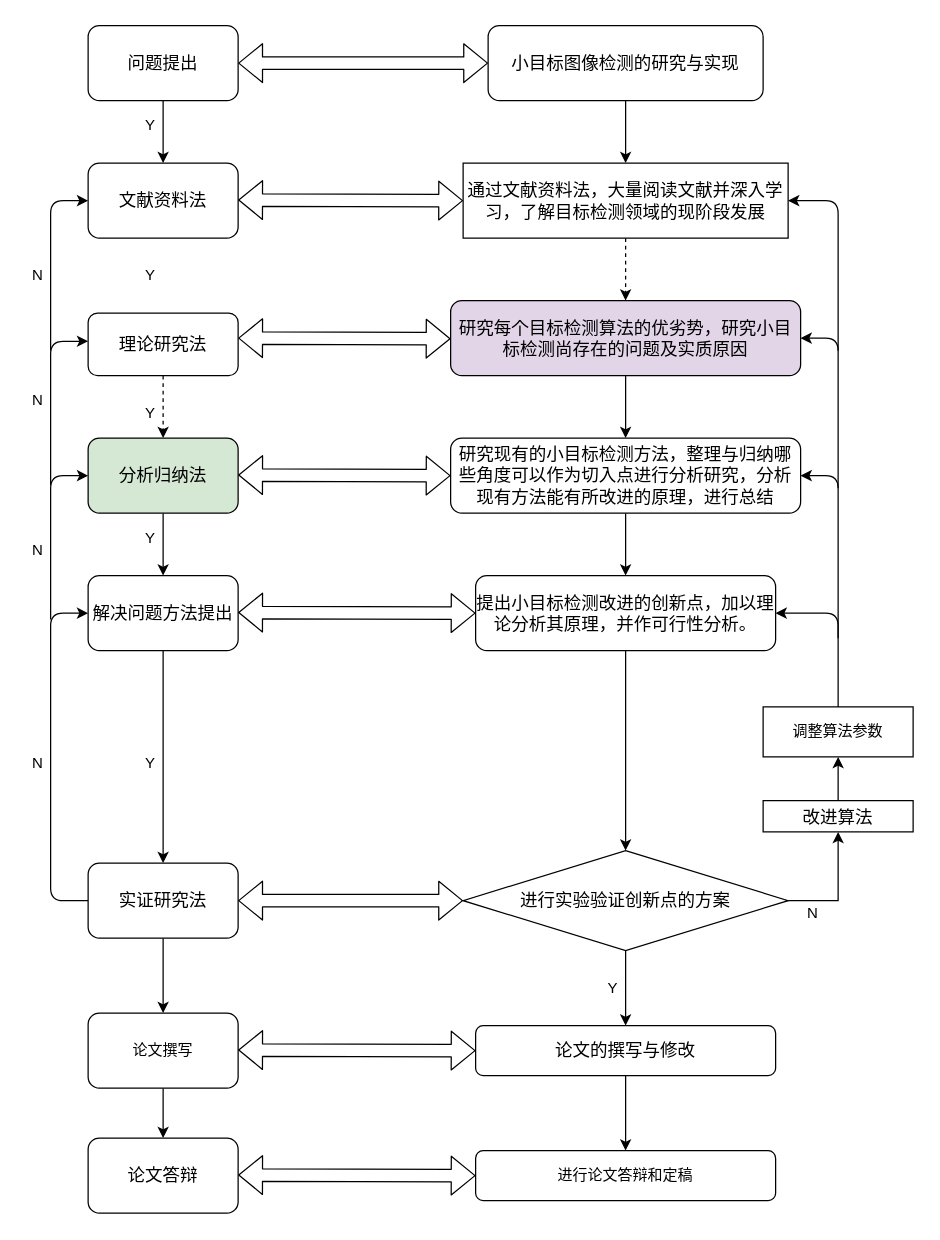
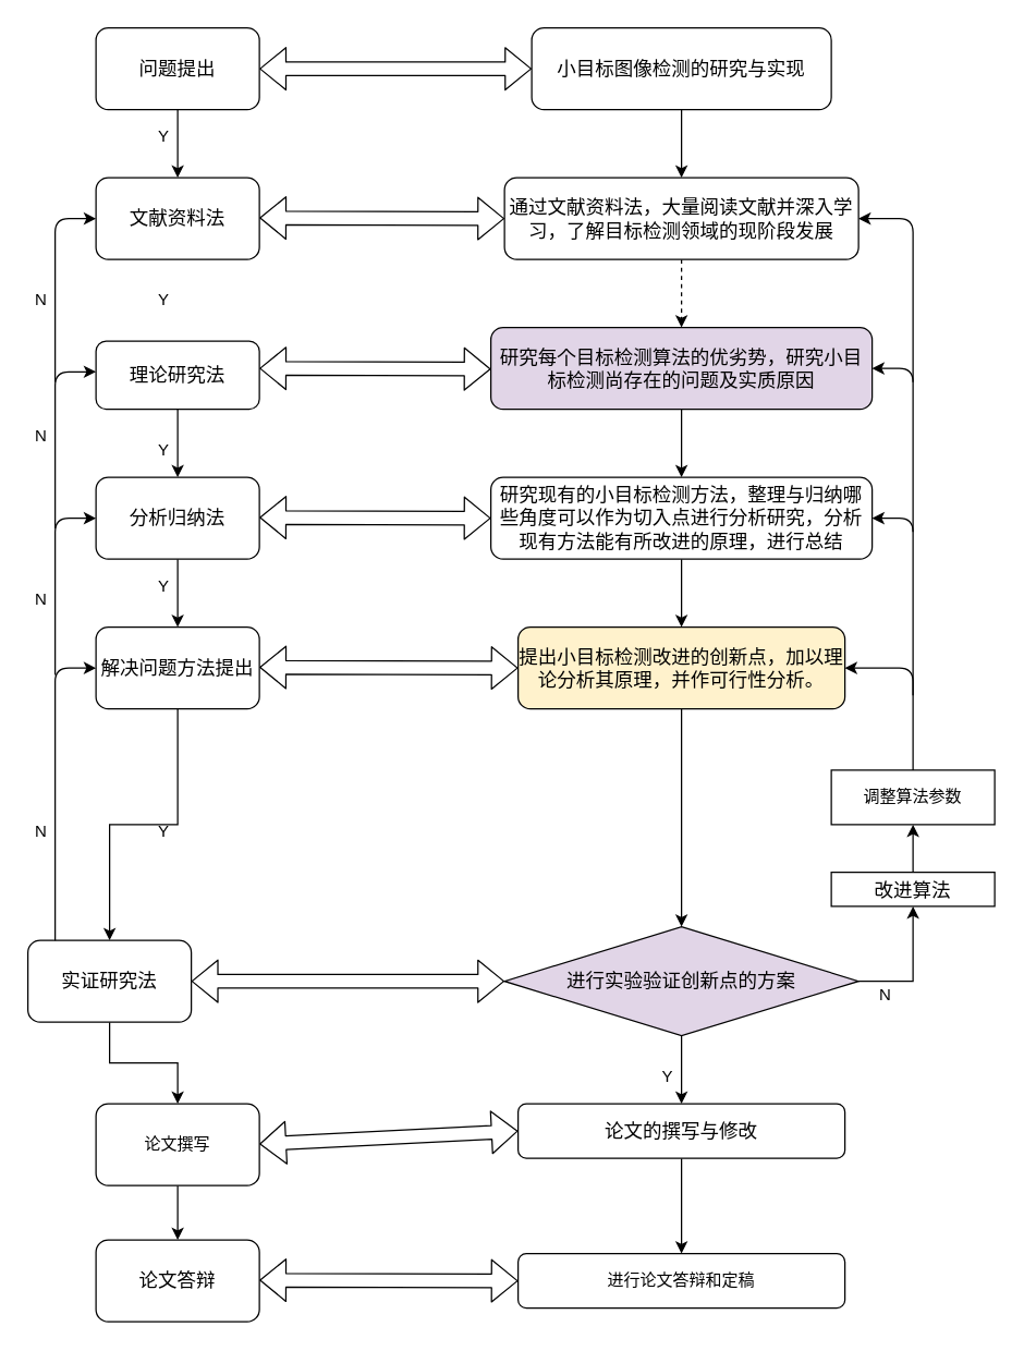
- <mxCell id="20" value="&lt;font style=&quot;font-size: 14px&quot;&gt;通过文献资料法，大量阅读文献并深入学习，了解目标检测领域的现阶段发展&lt;/font&gt;" style="whiteSpace=wrap;html=1;rounded=0;" vertex="1" parent="1"><mxGeometry x="370" y="130" width="260" height="60" as="geometry" /></mxCell>
+ <mxCell id="20" value="&lt;font style=&quot;font-size: 14px&quot;&gt;通过文献资料法，大量阅读文献并深入学习，了解目标检测领域的现阶段发展&lt;/font&gt;" style="whiteSpace=wrap;html=1;rounded=1;" vertex="1" parent="1"><mxGeometry x="370" y="130" width="260" height="60" as="geometry" /></mxCell>
- <mxCell id="5" value="" style="edgeStyle=orthogonalEdgeStyle;rounded=0;orthogonalLoop=1;jettySize=auto;html=1;dashed=1;" edge="1" parent="1" source="6" target="10"><mxGeometry relative="1" as="geometry" /></mxCell>
+ <mxCell id="5" value="" style="edgeStyle=orthogonalEdgeStyle;rounded=0;orthogonalLoop=1;jettySize=auto;html=1;" edge="1" parent="1" source="6" target="10"><mxGeometry relative="1" as="geometry" /></mxCell>
- <mxCell id="10" value="&lt;font style=&quot;font-size: 14px&quot;&gt;分析归纳法&lt;/font&gt;" style="whiteSpace=wrap;html=1;rounded=1;fillColor=#d5e8d4;" vertex="1" parent="1"><mxGeometry x="70" y="350" width="120" height="60" as="geometry" /></mxCell>
+ <mxCell id="10" value="&lt;font style=&quot;font-size: 14px&quot;&gt;分析归纳法&lt;/font&gt;" style="whiteSpace=wrap;html=1;rounded=1;" vertex="1" parent="1"><mxGeometry x="70" y="350" width="120" height="60" as="geometry" /></mxCell>
- <mxCell id="38" value="&lt;font style=&quot;font-size: 14px&quot;&gt;提出小目标检测改进的创新点，加以理论分析其原理，并作可行性分析。&lt;/font&gt;" style="whiteSpace=wrap;html=1;rounded=1;" vertex="1" parent="1"><mxGeometry x="380" y="460" width="240" height="60" as="geometry" /></mxCell>
+ <mxCell id="38" value="&lt;font style=&quot;font-size: 14px&quot;&gt;提出小目标检测改进的创新点，加以理论分析其原理，并作可行性分析。&lt;/font&gt;" style="whiteSpace=wrap;html=1;rounded=1;fillColor=#fff2cc;" vertex="1" parent="1"><mxGeometry x="380" y="460" width="240" height="60" as="geometry" /></mxCell>
- <mxCell id="29" value="&lt;font style=&quot;font-size: 14px&quot;&gt;实证研究法&lt;/font&gt;" style="whiteSpace=wrap;html=1;rounded=1;" vertex="1" parent="1"><mxGeometry x="70" y="690" width="120" height="60" as="geometry" /></mxCell>
+ <mxCell id="29" value="&lt;font style=&quot;font-size: 14px&quot;&gt;实证研究法&lt;/font&gt;" style="whiteSpace=wrap;html=1;rounded=1;" vertex="1" parent="1"><mxGeometry x="20" y="690" width="120" height="60" as="geometry" /></mxCell>
- <mxCell id="46" value="&lt;font style=&quot;font-size: 14px&quot;&gt;进行实验验证创新点的方案&lt;/font&gt;" style="rhombus;whiteSpace=wrap;html=1;" vertex="1" parent="1"><mxGeometry x="370" y="680" width="260" height="80" as="geometry" /></mxCell>
+ <mxCell id="46" value="&lt;font style=&quot;font-size: 14px&quot;&gt;进行实验验证创新点的方案&lt;/font&gt;" style="rhombus;whiteSpace=wrap;html=1;fillColor=#e1d5e7;" vertex="1" parent="1"><mxGeometry x="370" y="680" width="260" height="80" as="geometry" /></mxCell>
- <mxCell id="56" value="&lt;font style=&quot;font-size: 14px&quot;&gt;论文的撰写与修改&lt;/font&gt;" style="whiteSpace=wrap;html=1;rounded=1;" vertex="1" parent="1"><mxGeometry x="380" y="820" width="240" height="40" as="geometry" /></mxCell>
+ <mxCell id="56" value="&lt;font style=&quot;font-size: 14px&quot;&gt;论文的撰写与修改&lt;/font&gt;" style="whiteSpace=wrap;html=1;rounded=1;" vertex="1" parent="1"><mxGeometry x="380" y="810" width="240" height="40" as="geometry" /></mxCell>
